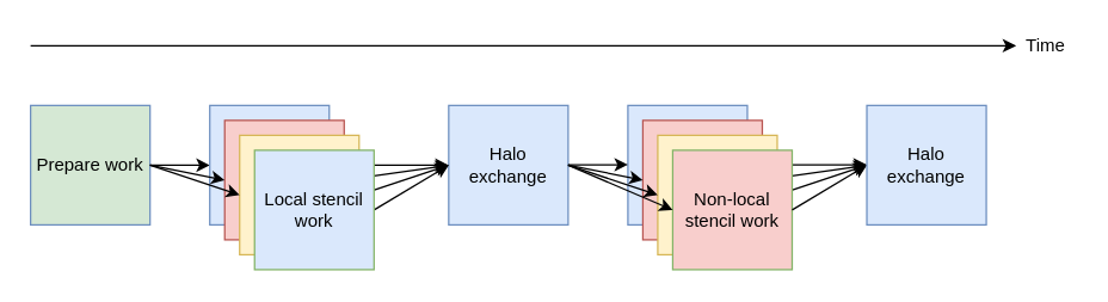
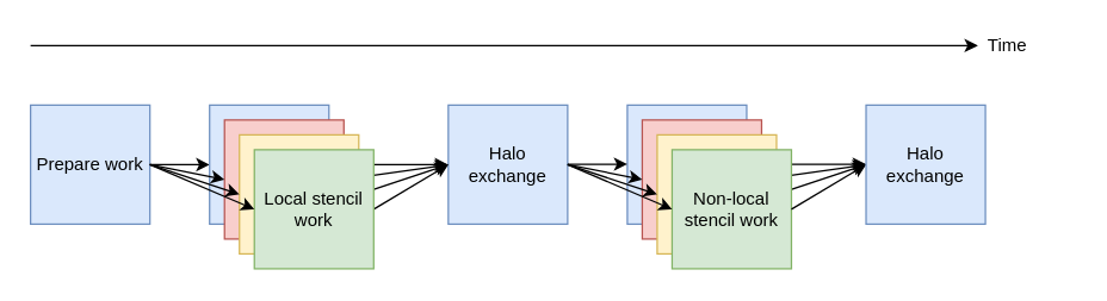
- <mxCell id="6" value="Time" style="text;html=1;strokeColor=none;fillColor=none;align=center;verticalAlign=middle;whiteSpace=wrap;rounded=0;" parent="1" vertex="1"><mxGeometry x="680" y="20" width="40" height="20" as="geometry" /></mxCell>
+ <mxCell id="6" value="Time" style="text;html=1;strokeColor=none;fillColor=none;align=center;verticalAlign=middle;whiteSpace=wrap;rounded=0;" parent="1" vertex="1"><mxGeometry x="655" y="20" width="40" height="20" as="geometry" /></mxCell>
- <mxCell id="7" value="Prepare work" style="whiteSpace=wrap;html=1;aspect=fixed;fillColor=#d5e8d4;strokeColor=#6c8ebf;" parent="1" vertex="1"><mxGeometry x="20" y="70" width="80" height="80" as="geometry" /></mxCell>
+ <mxCell id="7" value="Prepare work" style="whiteSpace=wrap;html=1;aspect=fixed;fillColor=#dae8fc;strokeColor=#6c8ebf;" parent="1" vertex="1"><mxGeometry x="20" y="70" width="80" height="80" as="geometry" /></mxCell>
+ <mxCell id="22" value="" style="endArrow=classic;html=1;exitX=1;exitY=0.5;exitDx=0;exitDy=0;entryX=0;entryY=0.5;entryDx=0;entryDy=0;" parent="1" source="7" target="21" edge="1"><mxGeometry width="50" height="50" relative="1" as="geometry"><mxPoint x="400" y="420" as="sourcePoint" /><mxPoint x="450" y="370" as="targetPoint" /></mxGeometry></mxCell>
- <mxCell id="21" value="Local stencil work" style="whiteSpace=wrap;html=1;aspect=fixed;fillColor=#dae8fc;strokeColor=#82b366;" parent="1" vertex="1"><mxGeometry x="170" y="100" width="80" height="80" as="geometry" /></mxCell>
+ <mxCell id="21" value="Local stencil work" style="whiteSpace=wrap;html=1;aspect=fixed;fillColor=#d5e8d4;strokeColor=#82b366;" parent="1" vertex="1"><mxGeometry x="170" y="100" width="80" height="80" as="geometry" /></mxCell>
- <mxCell id="12" value="Non-local stencil work" style="whiteSpace=wrap;html=1;aspect=fixed;fillColor=#f8cecc;strokeColor=#82b366;" parent="1" vertex="1"><mxGeometry x="450" y="100" width="80" height="80" as="geometry" /></mxCell>
+ <mxCell id="12" value="Non-local stencil work" style="whiteSpace=wrap;html=1;aspect=fixed;fillColor=#d5e8d4;strokeColor=#82b366;" parent="1" vertex="1"><mxGeometry x="450" y="100" width="80" height="80" as="geometry" /></mxCell>
